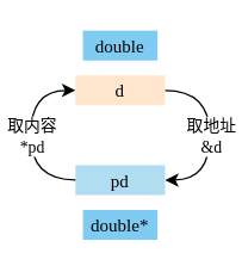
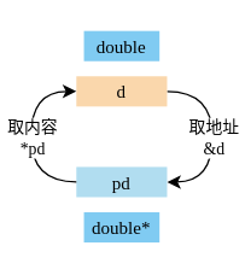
- <mxCell id="4" value="&lt;p style=&quot;line-height: 100%;&quot;&gt;&lt;font face=&quot;Consolas&quot;&gt;d&lt;/font&gt;&lt;/p&gt;" style="rounded=0;whiteSpace=wrap;html=1;strokeColor=none;fillColor=#ffe6cc;align=center;" parent="1" vertex="1"><mxGeometry x="50" y="50" width="60" height="20" as="geometry" /></mxCell>
+ <mxCell id="4" value="&lt;p style=&quot;line-height: 100%;&quot;&gt;&lt;font face=&quot;Consolas&quot;&gt;d&lt;/font&gt;&lt;/p&gt;" style="rounded=0;whiteSpace=wrap;html=1;strokeColor=none;fillColor=#fad7ac;align=center;" parent="1" vertex="1"><mxGeometry x="50" y="50" width="60" height="20" as="geometry" /></mxCell>
